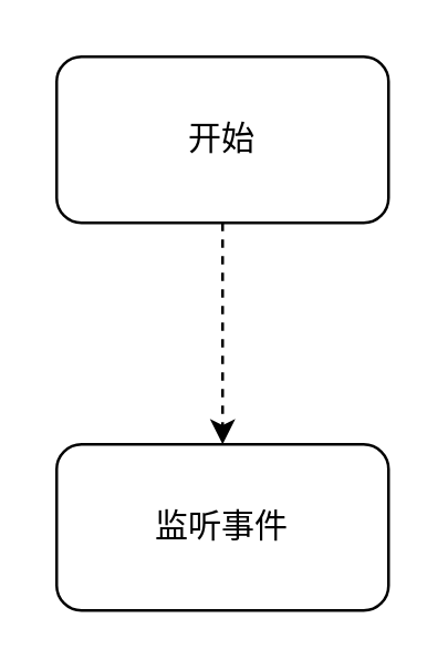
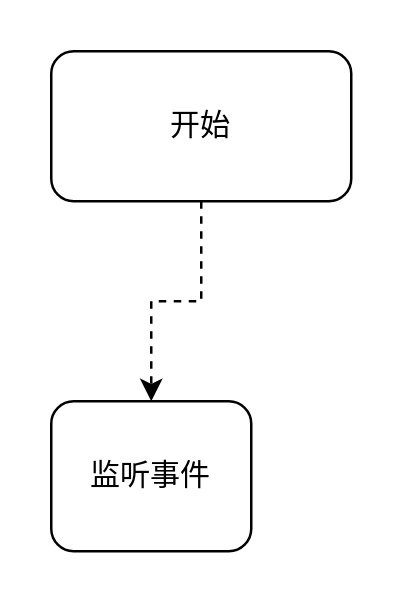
- <mxCell id="4" value="监听事件" style="rounded=1;whiteSpace=wrap;html=1;" vertex="1" parent="1"><mxGeometry x="20" y="160" width="120" height="60" as="geometry" /></mxCell>
+ <mxCell id="4" value="监听事件" style="rounded=1;whiteSpace=wrap;html=1;" vertex="1" parent="1"><mxGeometry x="20" y="160" width="80" height="60" as="geometry" /></mxCell>
